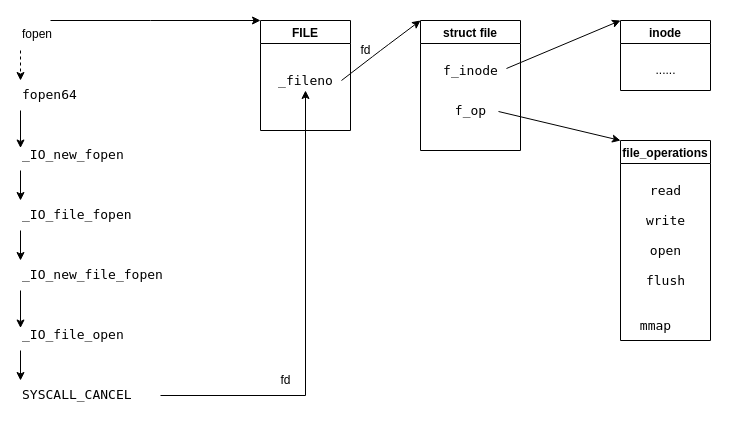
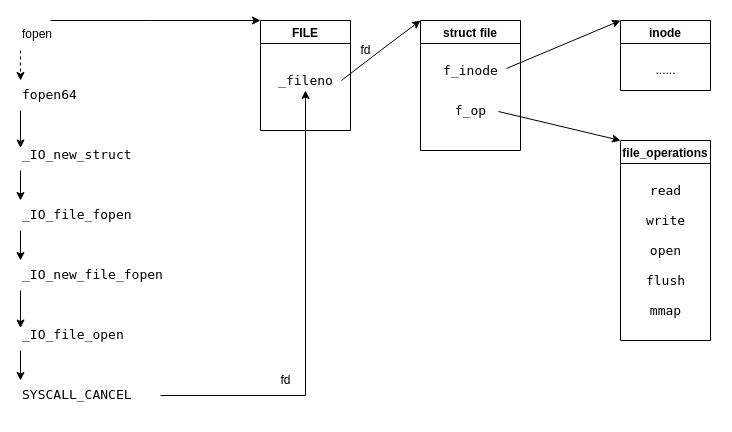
- <mxCell id="11" value="&lt;meta charset=&quot;utf-8&quot;&gt;&lt;span style=&quot;font-family: monospace; font-size: medium; font-style: normal; font-weight: 400; letter-spacing: normal; text-align: center; text-indent: 0px; text-transform: none; word-spacing: 0px; display: inline; float: none;&quot;&gt;_IO_new_fopen&lt;/span&gt;" style="text;whiteSpace=wrap;html=1;labelBackgroundColor=#FFFFFF;" parent="1" vertex="1"><mxGeometry x="20" y="140" width="130" height="30" as="geometry" /></mxCell>
+ <mxCell id="11" value="&lt;meta charset=&quot;utf-8&quot;&gt;&lt;span style=&quot;font-family: monospace; font-size: medium; font-style: normal; font-weight: 400; letter-spacing: normal; text-align: center; text-indent: 0px; text-transform: none; word-spacing: 0px; display: inline; float: none;&quot;&gt;_IO_new_struct&lt;/span&gt;" style="text;whiteSpace=wrap;html=1;labelBackgroundColor=#FFFFFF;" parent="1" vertex="1"><mxGeometry x="20" y="140" width="130" height="30" as="geometry" /></mxCell>
- <mxCell id="28" value="&lt;span style=&quot;font-family: monospace ; font-size: medium ; background-color: rgb(255 , 255 , 255)&quot;&gt;mmap&lt;/span&gt;" style="text;html=1;align=center;verticalAlign=middle;resizable=0;points=[];autosize=1;strokeColor=none;fontColor=#000000;" parent="25" vertex="1"><mxGeometry x="10" y="175" width="50" height="20" as="geometry" /></mxCell>
+ <mxCell id="28" value="&lt;span style=&quot;font-family: monospace ; font-size: medium ; background-color: rgb(255 , 255 , 255)&quot;&gt;mmap&lt;/span&gt;" style="text;html=1;align=center;verticalAlign=middle;resizable=0;points=[];autosize=1;strokeColor=none;fontColor=#000000;" parent="25" vertex="1"><mxGeometry x="20" y="160" width="50" height="20" as="geometry" /></mxCell>
